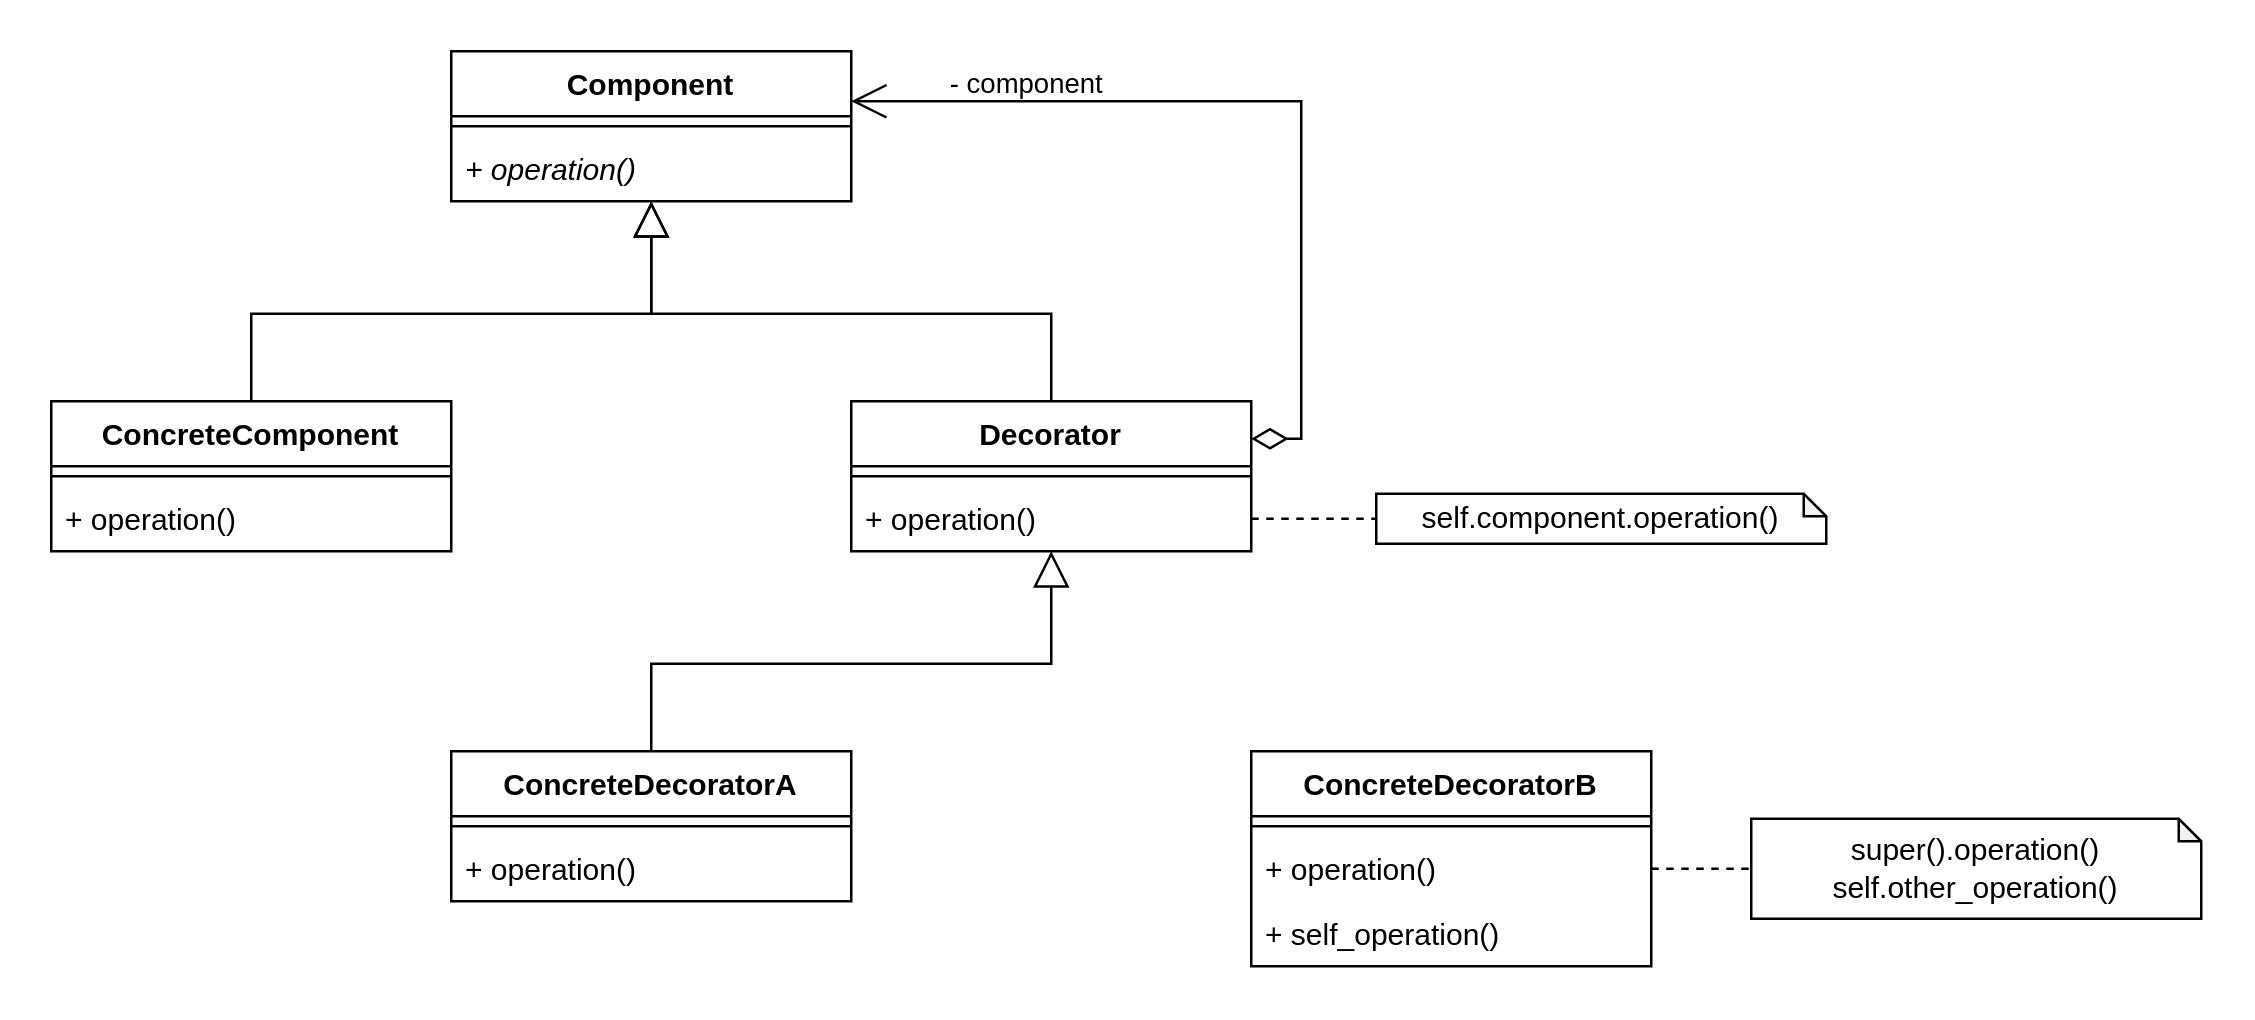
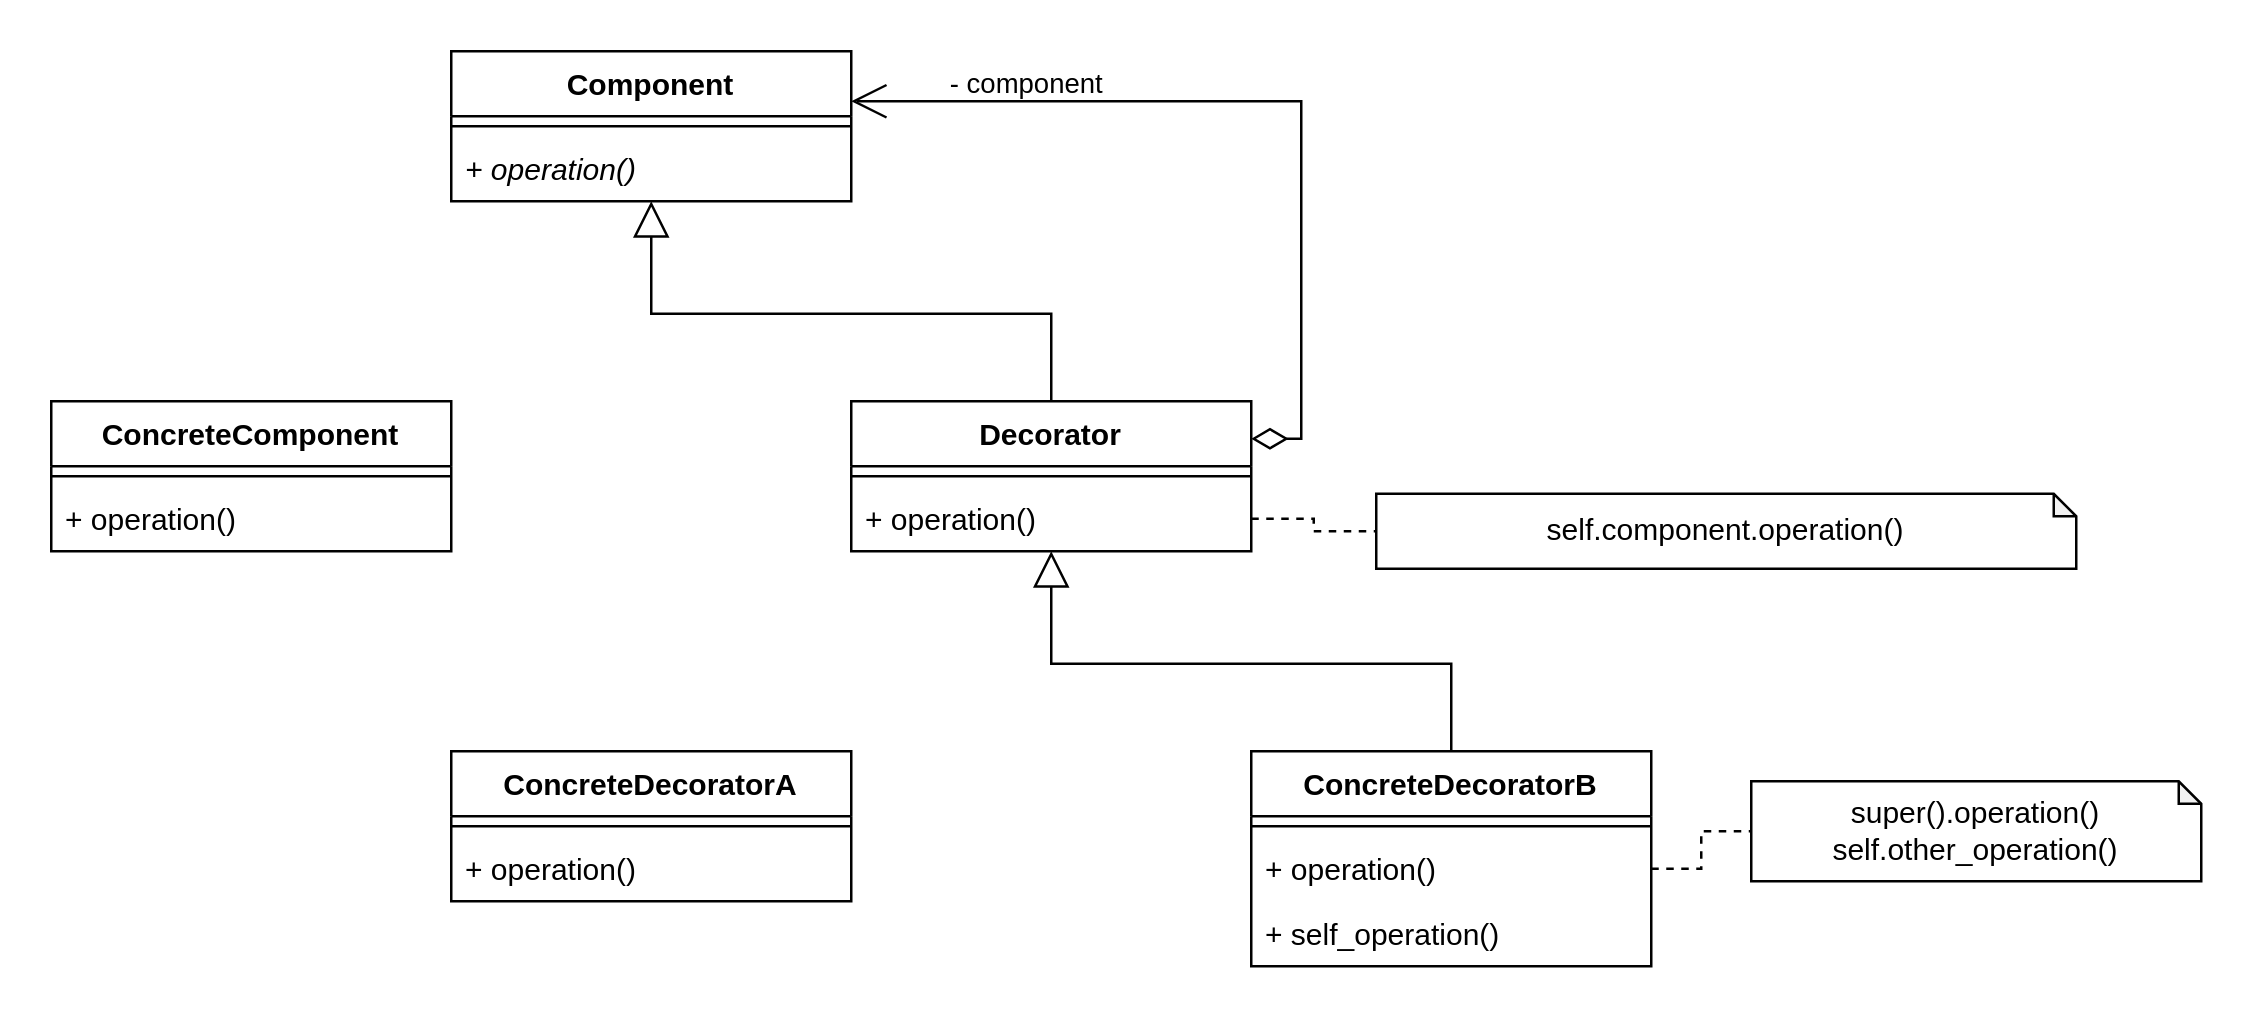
- <mxCell id="18" style="edgeStyle=orthogonalEdgeStyle;rounded=0;orthogonalLoop=1;jettySize=auto;html=1;exitX=0.5;exitY=0;exitDx=0;exitDy=0;endSize=12;endArrow=block;endFill=0;" parent="1" source="19" target="22" edge="1"><mxGeometry relative="1" as="geometry" /></mxCell>
- <mxCell id="25" value="self.component.operation()" style="shape=note;whiteSpace=wrap;html=1;backgroundOutline=1;darkOpacity=0.05;size=9;" parent="1" vertex="1"><mxGeometry x="550" y="197" width="180" height="20" as="geometry" /></mxCell>
+ <mxCell id="25" value="self.component.operation()" style="shape=note;whiteSpace=wrap;html=1;backgroundOutline=1;darkOpacity=0.05;size=9;" parent="1" vertex="1"><mxGeometry x="550" y="197" width="280" height="30" as="geometry" /></mxCell>
- <mxCell id="2" style="edgeStyle=orthogonalEdgeStyle;rounded=0;orthogonalLoop=1;jettySize=auto;html=1;exitX=0.5;exitY=0;exitDx=0;exitDy=0;startSize=12;endArrow=block;endFill=0;endSize=12;" parent="1" source="3" target="15" edge="1"><mxGeometry relative="1" as="geometry" /></mxCell>
+ <mxCell id="6" style="edgeStyle=orthogonalEdgeStyle;rounded=0;orthogonalLoop=1;jettySize=auto;html=1;exitX=0.5;exitY=0;exitDx=0;exitDy=0;startSize=12;endArrow=block;endFill=0;endSize=12;" parent="1" source="8" target="15" edge="1"><mxGeometry relative="1" as="geometry" /></mxCell>
- <mxCell id="27" value="super().operation()&lt;br&gt;self.other_operation()" style="shape=note;whiteSpace=wrap;html=1;backgroundOutline=1;darkOpacity=0.05;size=9;" parent="1" vertex="1"><mxGeometry x="700" y="327" width="180" height="40" as="geometry" /></mxCell>
+ <mxCell id="27" value="super().operation()&lt;br&gt;self.other_operation()" style="shape=note;whiteSpace=wrap;html=1;backgroundOutline=1;darkOpacity=0.05;size=9;" parent="1" vertex="1"><mxGeometry x="700" y="312" width="180" height="40" as="geometry" /></mxCell>
